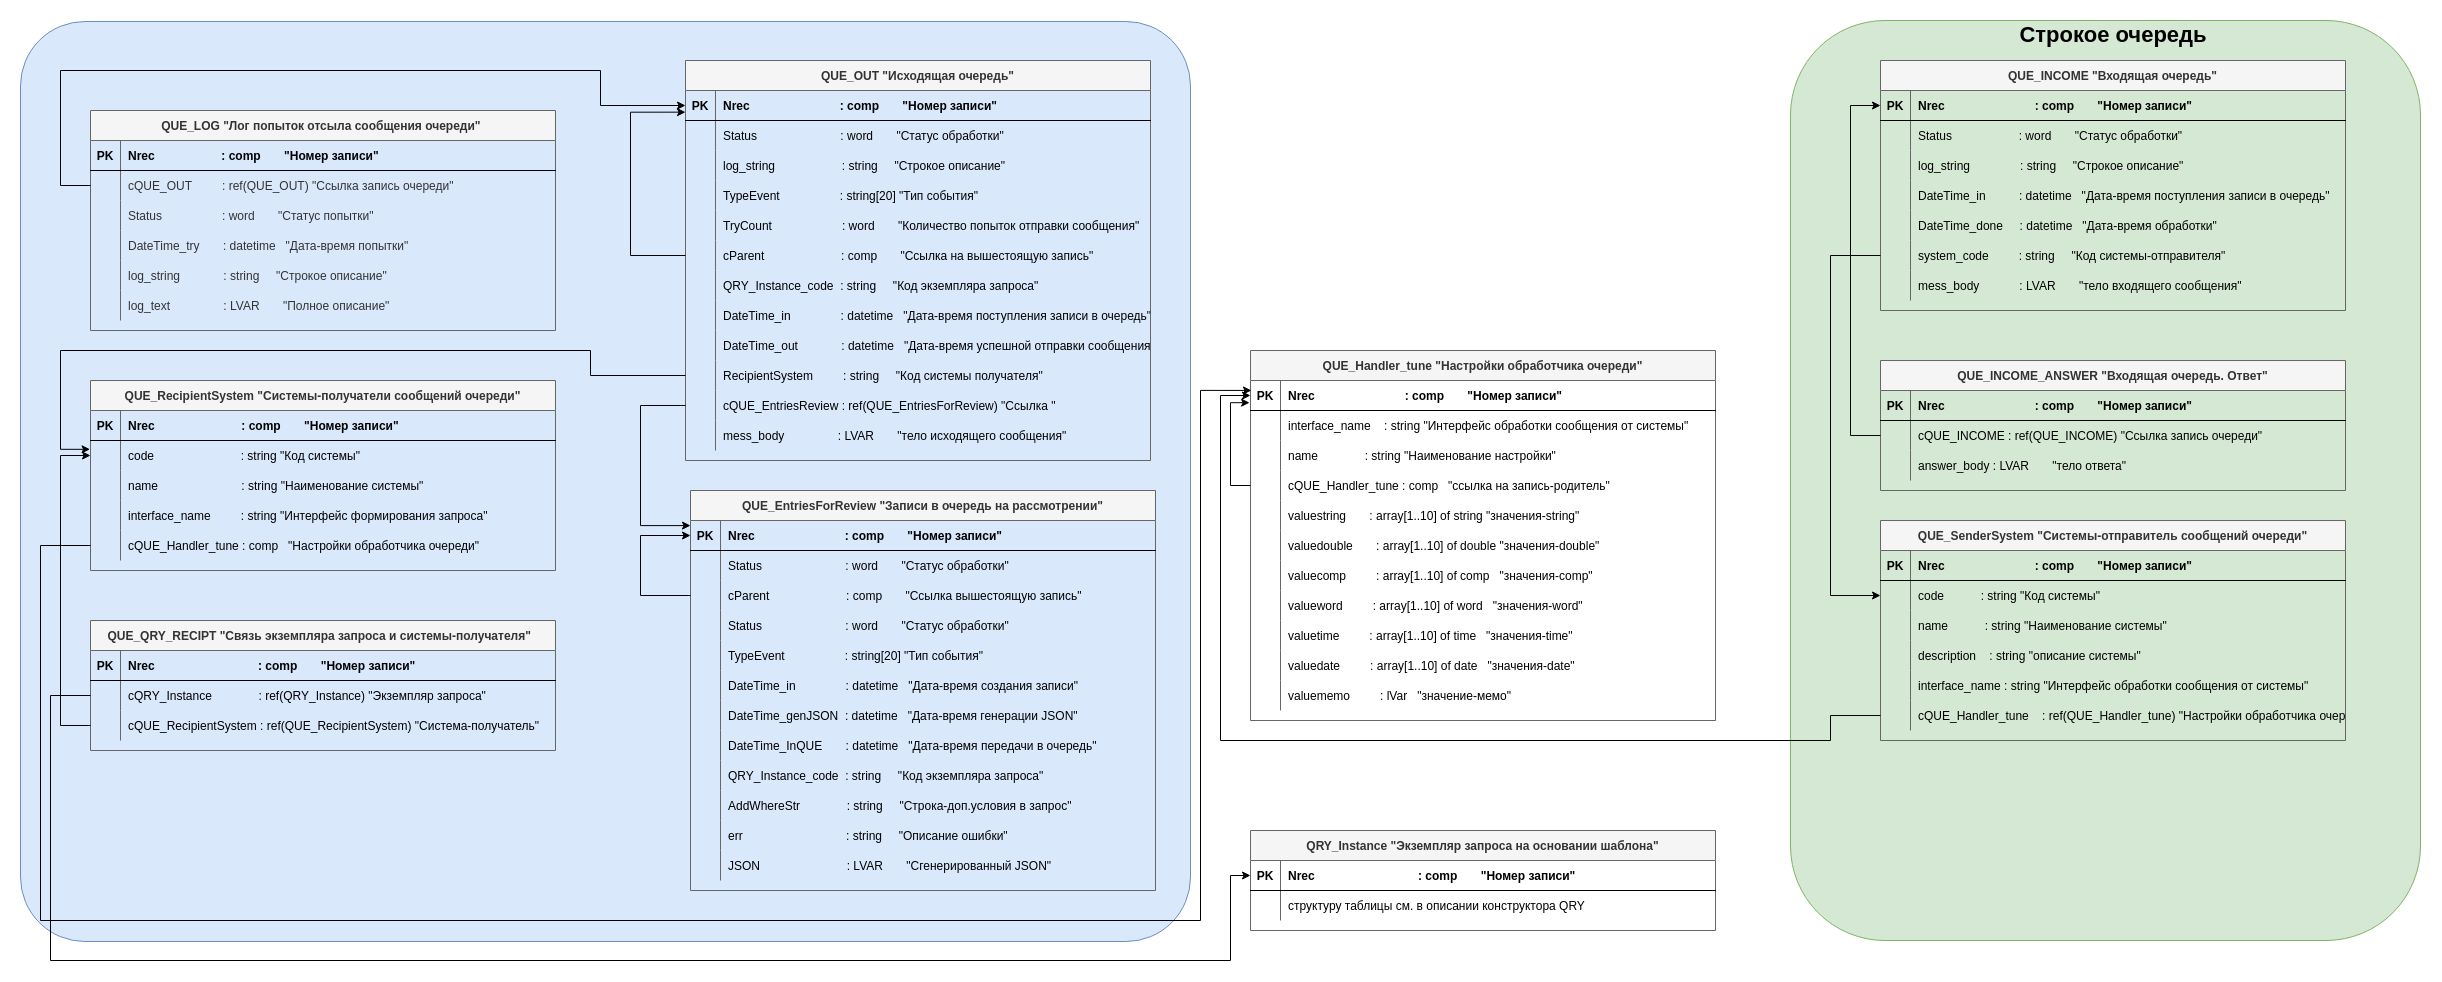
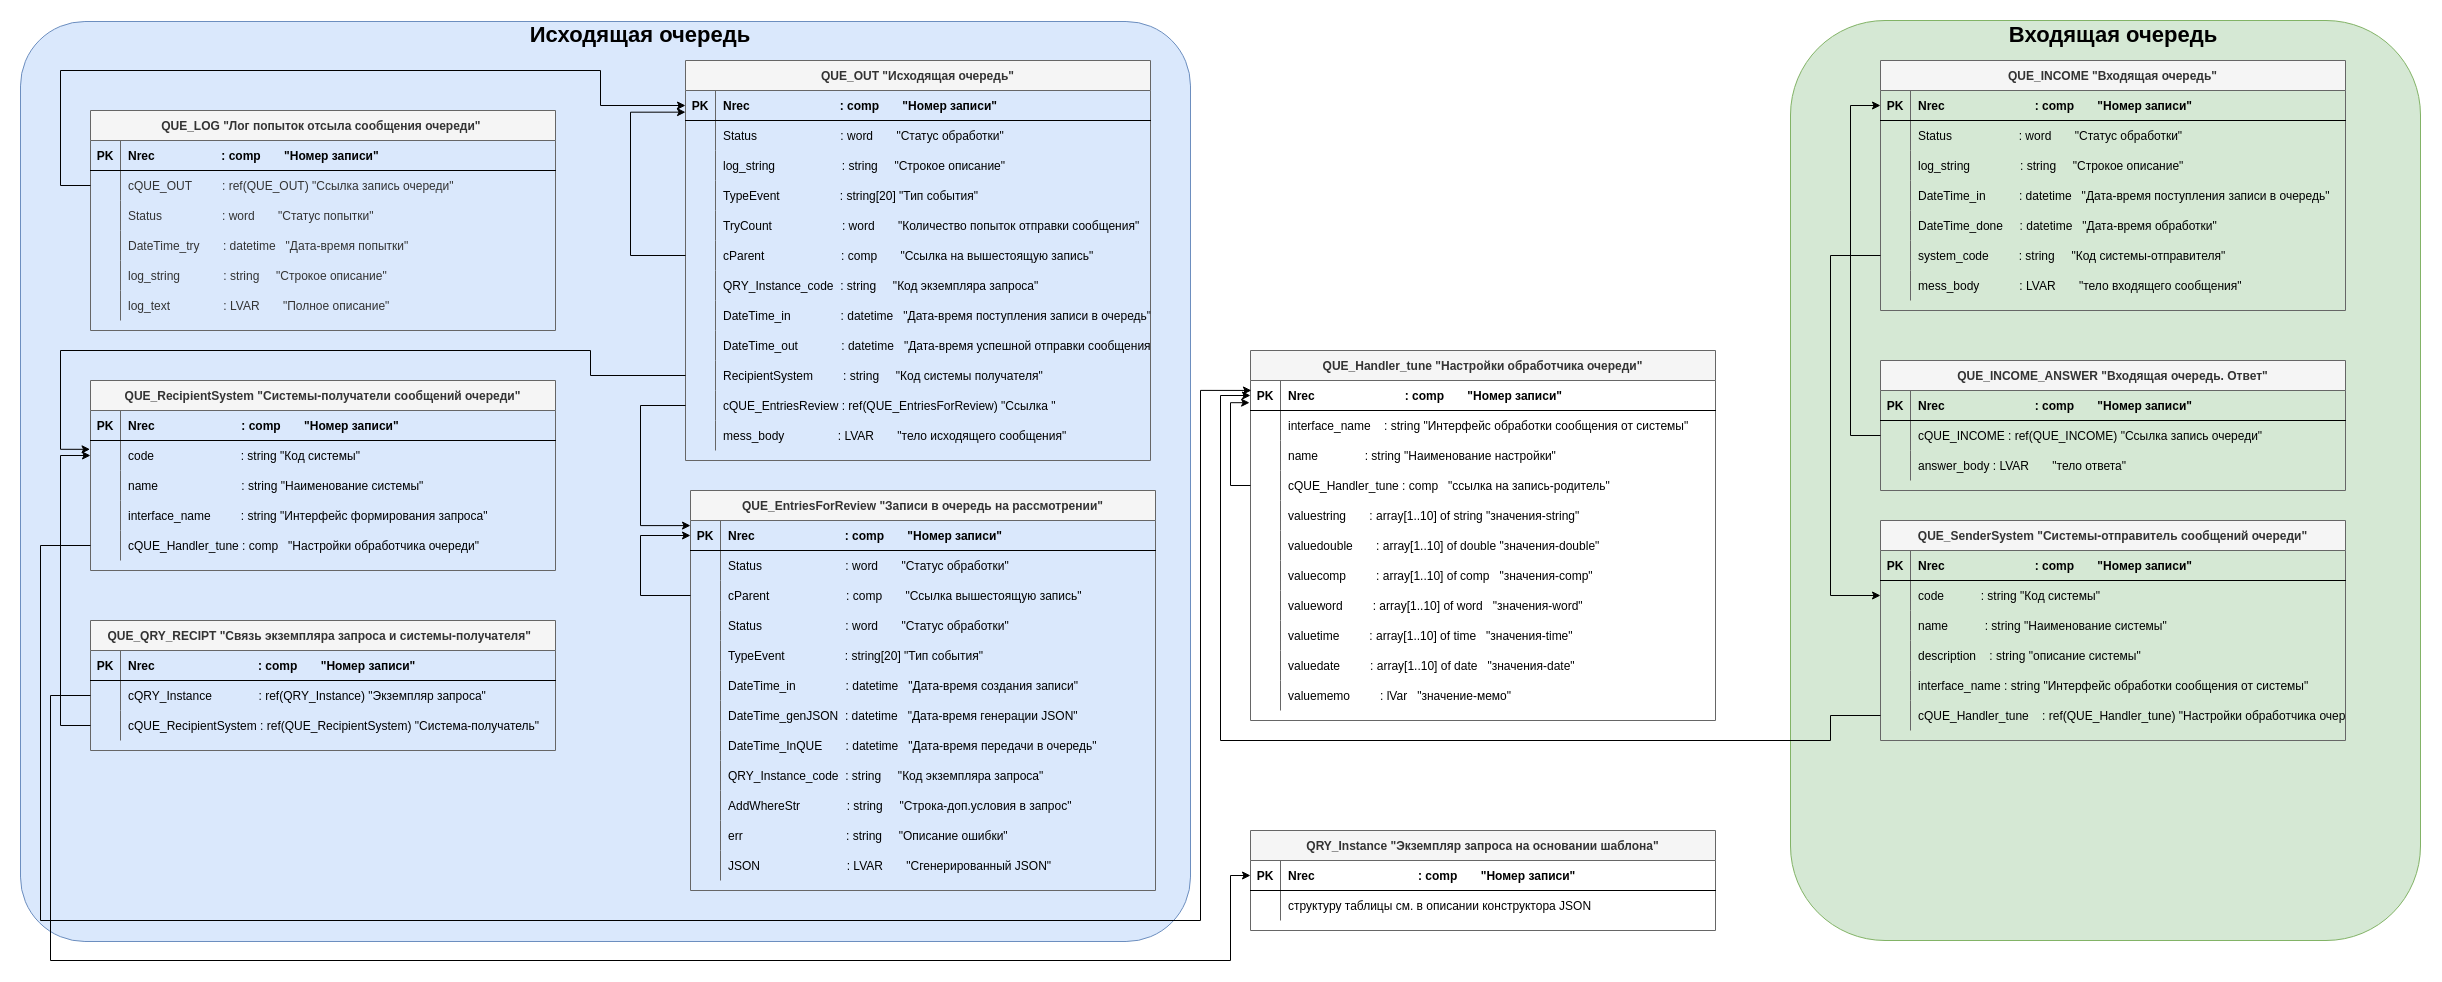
+ <mxCell id="226" value="&lt;font style=&quot;font-size: 22px;&quot;&gt;&lt;b&gt;Исходящая очередь&lt;/b&gt;&lt;/font&gt;" style="text;html=1;strokeColor=none;fillColor=none;align=center;verticalAlign=middle;whiteSpace=wrap;rounded=0;" parent="1" vertex="1"><mxGeometry x="400" width="480" height="30" as="geometry" y="20" /></mxCell>
- <mxCell id="228" value="&lt;font style=&quot;font-size: 22px;&quot;&gt;&lt;b&gt;Строкое очередь&lt;/b&gt;&lt;/font&gt;" style="text;html=1;strokeColor=none;fillColor=none;align=center;verticalAlign=middle;whiteSpace=wrap;rounded=0;" parent="1" vertex="1"><mxGeometry x="1872.5" width="480" height="30" as="geometry" y="20" /></mxCell>
+ <mxCell id="228" value="&lt;font style=&quot;font-size: 22px;&quot;&gt;&lt;b&gt;Входящая очередь&lt;/b&gt;&lt;/font&gt;" style="text;html=1;strokeColor=none;fillColor=none;align=center;verticalAlign=middle;whiteSpace=wrap;rounded=0;" parent="1" vertex="1"><mxGeometry x="1872.5" width="480" height="30" as="geometry" y="20" /></mxCell>
- <mxCell id="135" value="структуру таблицы см. в описании конструктора QRY" style="shape=partialRectangle;connectable=0;fillColor=none;top=0;left=0;bottom=0;right=0;align=left;spacingLeft=6;overflow=hidden;" parent="133" vertex="1"><mxGeometry x="30" width="435" height="30" as="geometry"><mxRectangle width="435" height="30" as="alternateBounds" /></mxGeometry></mxCell>
+ <mxCell id="135" value="структуру таблицы см. в описании конструктора JSON" style="shape=partialRectangle;connectable=0;fillColor=none;top=0;left=0;bottom=0;right=0;align=left;spacingLeft=6;overflow=hidden;" parent="133" vertex="1"><mxGeometry x="30" width="435" height="30" as="geometry"><mxRectangle width="435" height="30" as="alternateBounds" /></mxGeometry></mxCell>
